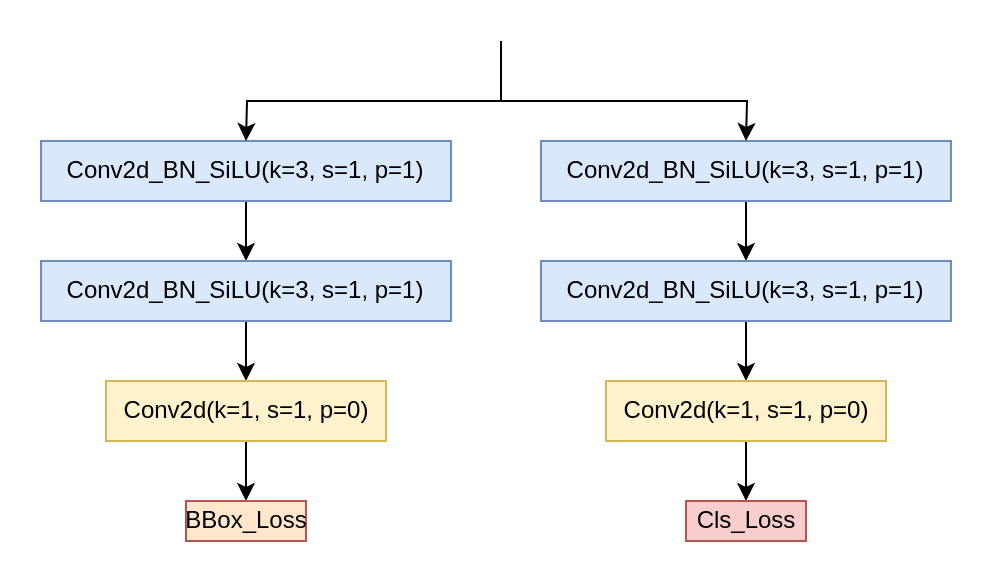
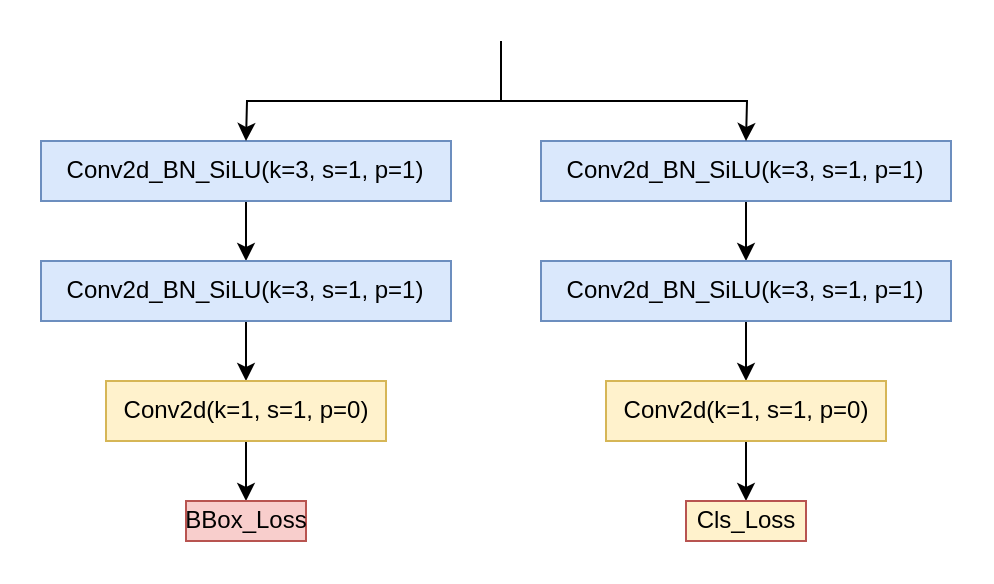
- <mxCell id="16" value="BBox_Loss" style="rounded=0;whiteSpace=wrap;html=1;rotation=0;fillColor=#ffe6cc;strokeColor=#b85450;" parent="1" vertex="1"><mxGeometry x="92.5" y="250" width="60" height="20" as="geometry" /></mxCell>
+ <mxCell id="16" value="BBox_Loss" style="rounded=0;whiteSpace=wrap;html=1;rotation=0;fillColor=#f8cecc;strokeColor=#b85450;" parent="1" vertex="1"><mxGeometry x="92.5" y="250" width="60" height="20" as="geometry" /></mxCell>
- <mxCell id="17" value="Cls_Loss" style="rounded=0;whiteSpace=wrap;html=1;rotation=0;fillColor=#f8cecc;strokeColor=#b85450;" parent="1" vertex="1"><mxGeometry x="342.5" y="250" width="60" height="20" as="geometry" /></mxCell>
+ <mxCell id="17" value="Cls_Loss" style="rounded=0;whiteSpace=wrap;html=1;rotation=0;fillColor=#fff2cc;strokeColor=#b85450;" parent="1" vertex="1"><mxGeometry x="342.5" y="250" width="60" height="20" as="geometry" /></mxCell>
